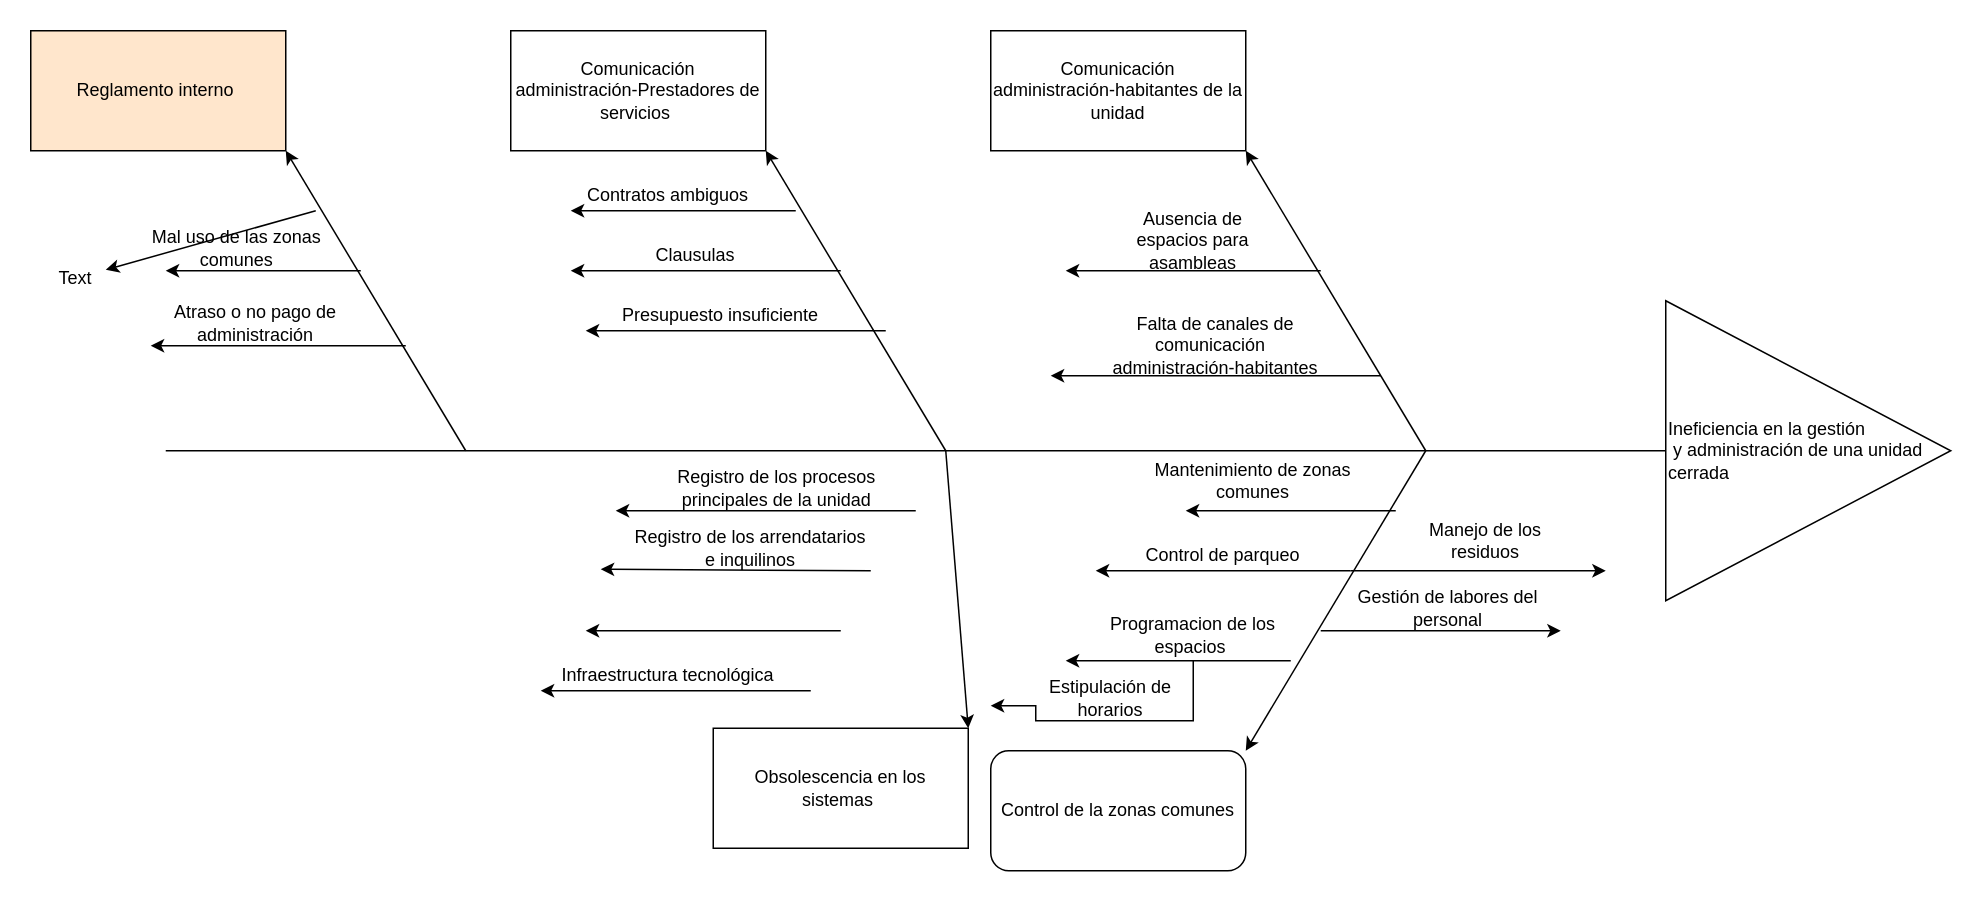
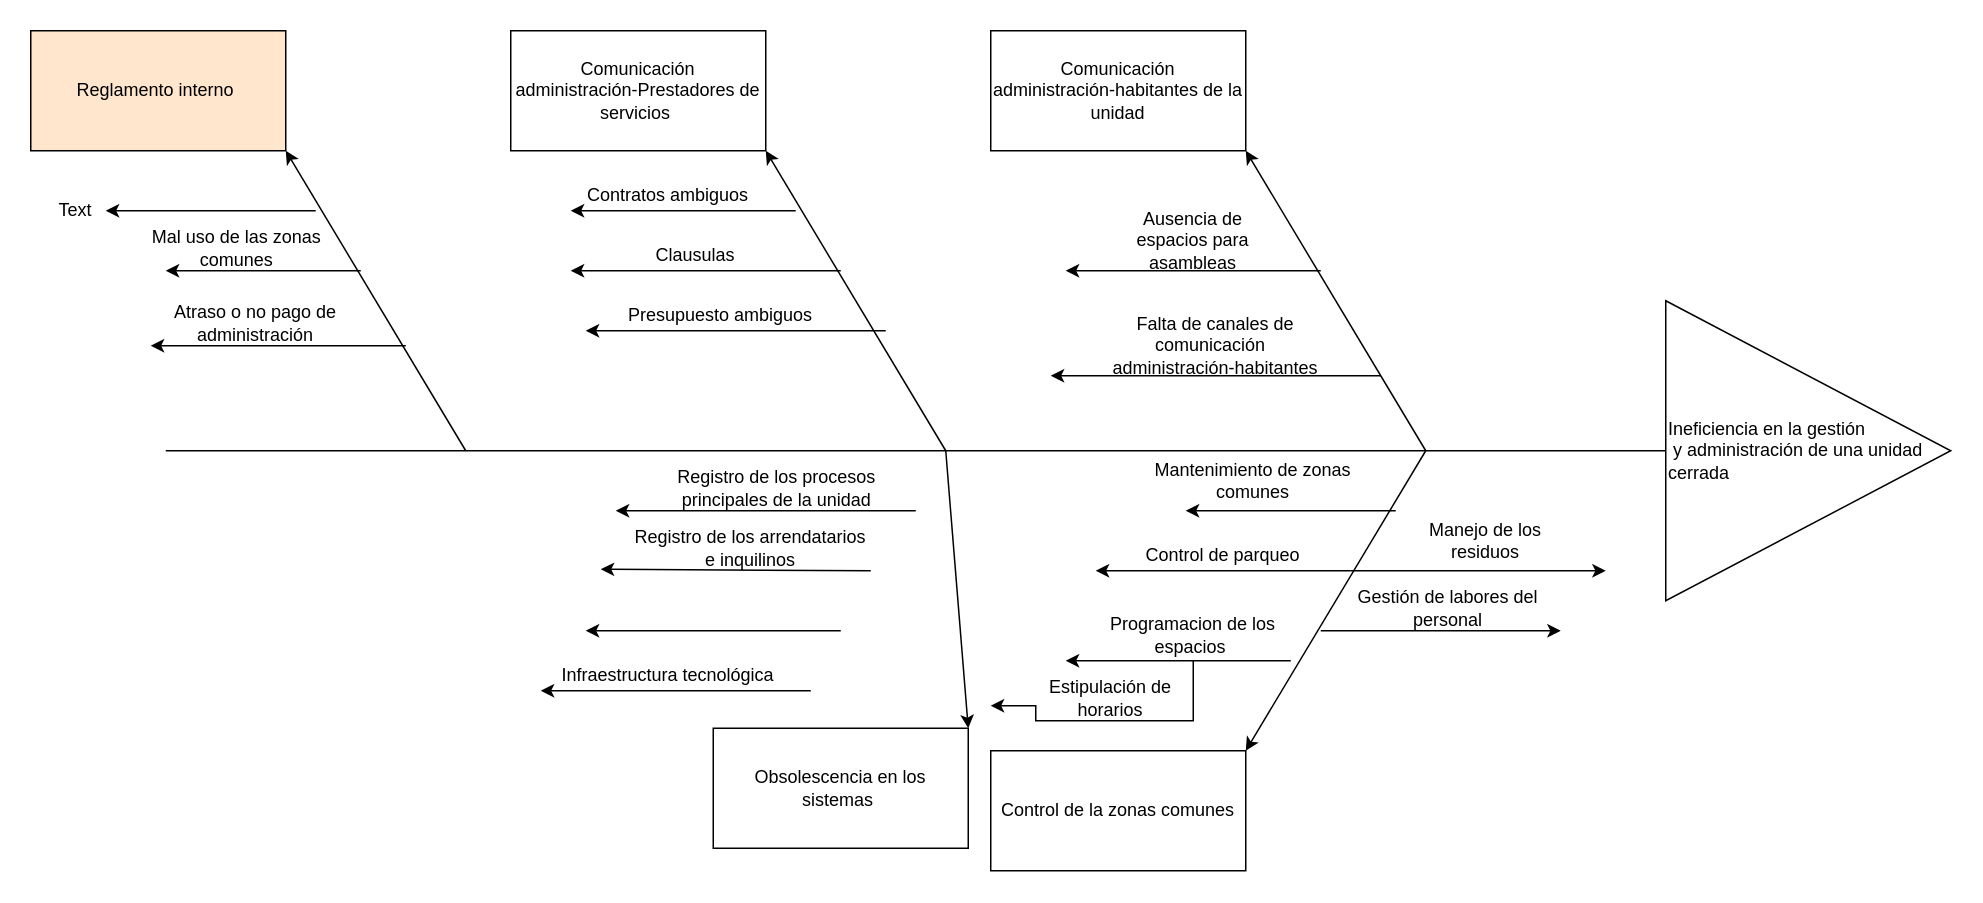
- <mxCell id="19" value="Text" style="text;html=1;strokeColor=none;fillColor=none;align=center;verticalAlign=middle;whiteSpace=wrap;rounded=0;" vertex="1" parent="1"><mxGeometry x="30" y="175" width="40" height="20" as="geometry" /></mxCell>
+ <mxCell id="19" value="Text" style="text;html=1;strokeColor=none;fillColor=none;align=center;verticalAlign=middle;whiteSpace=wrap;rounded=0;" vertex="1" parent="1"><mxGeometry x="30" y="130" width="40" height="20" as="geometry" /></mxCell>
- <mxCell id="30" value="Presupuesto insuficiente" style="text;html=1;strokeColor=none;fillColor=none;align=center;verticalAlign=middle;whiteSpace=wrap;rounded=0;" vertex="1" parent="1"><mxGeometry x="400" y="200" width="160" height="20" as="geometry" /></mxCell>
+ <mxCell id="30" value="Presupuesto ambiguos" style="text;html=1;strokeColor=none;fillColor=none;align=center;verticalAlign=middle;whiteSpace=wrap;rounded=0;" vertex="1" parent="1"><mxGeometry x="400" y="200" width="160" height="20" as="geometry" /></mxCell>
- <mxCell id="10" value="Control de la zonas comunes" style="whiteSpace=wrap;html=1;rounded=1;" vertex="1" parent="1"><mxGeometry x="660" y="500" width="170" height="80" as="geometry" /></mxCell>
+ <mxCell id="10" value="Control de la zonas comunes" style="rounded=0;whiteSpace=wrap;html=1;" vertex="1" parent="1"><mxGeometry x="660" y="500" width="170" height="80" as="geometry" /></mxCell>
